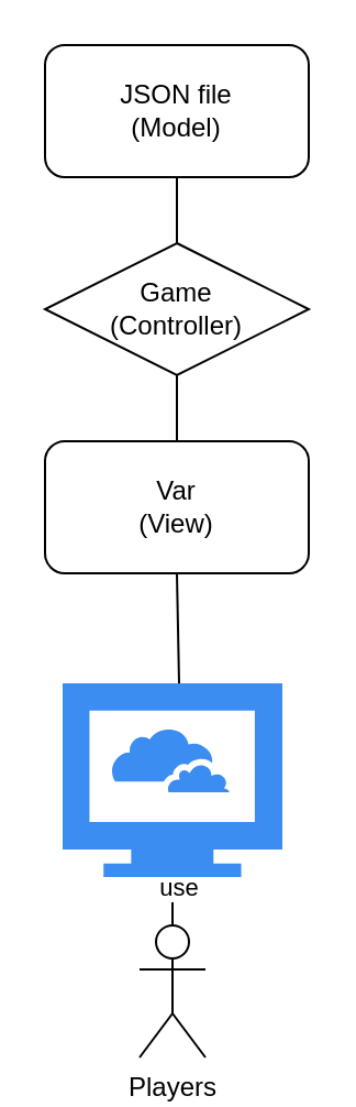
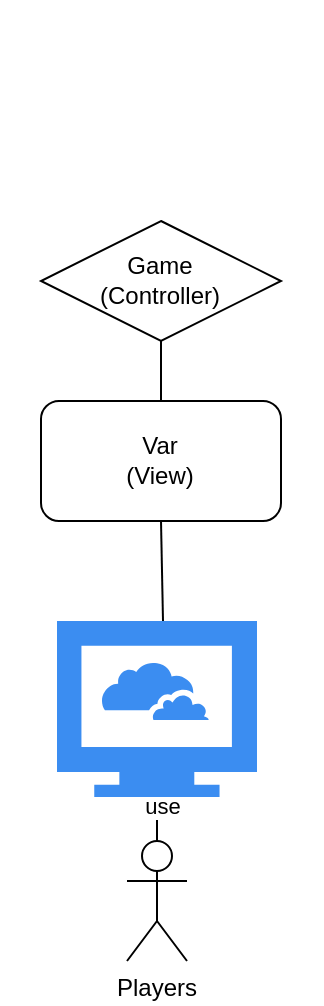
- <mxCell id="7" value="&lt;div&gt;JSON file&lt;/div&gt;&lt;div&gt;(Model)&lt;/div&gt;" style="rounded=1;whiteSpace=wrap;html=1;" parent="1" vertex="1"><mxGeometry x="20" y="20" width="120" height="60" as="geometry" /></mxCell>
- <mxCell id="8" value="" style="endArrow=none;html=1;rounded=0;exitX=0.5;exitY=1;exitDx=0;exitDy=0;entryX=0.5;entryY=0;entryDx=0;entryDy=0;" parent="1" source="7" target="6" edge="1"><mxGeometry width="50" height="50" relative="1" as="geometry"><mxPoint x="73" y="170" as="sourcePoint" /><mxPoint x="123" y="120" as="targetPoint" /></mxGeometry></mxCell>
